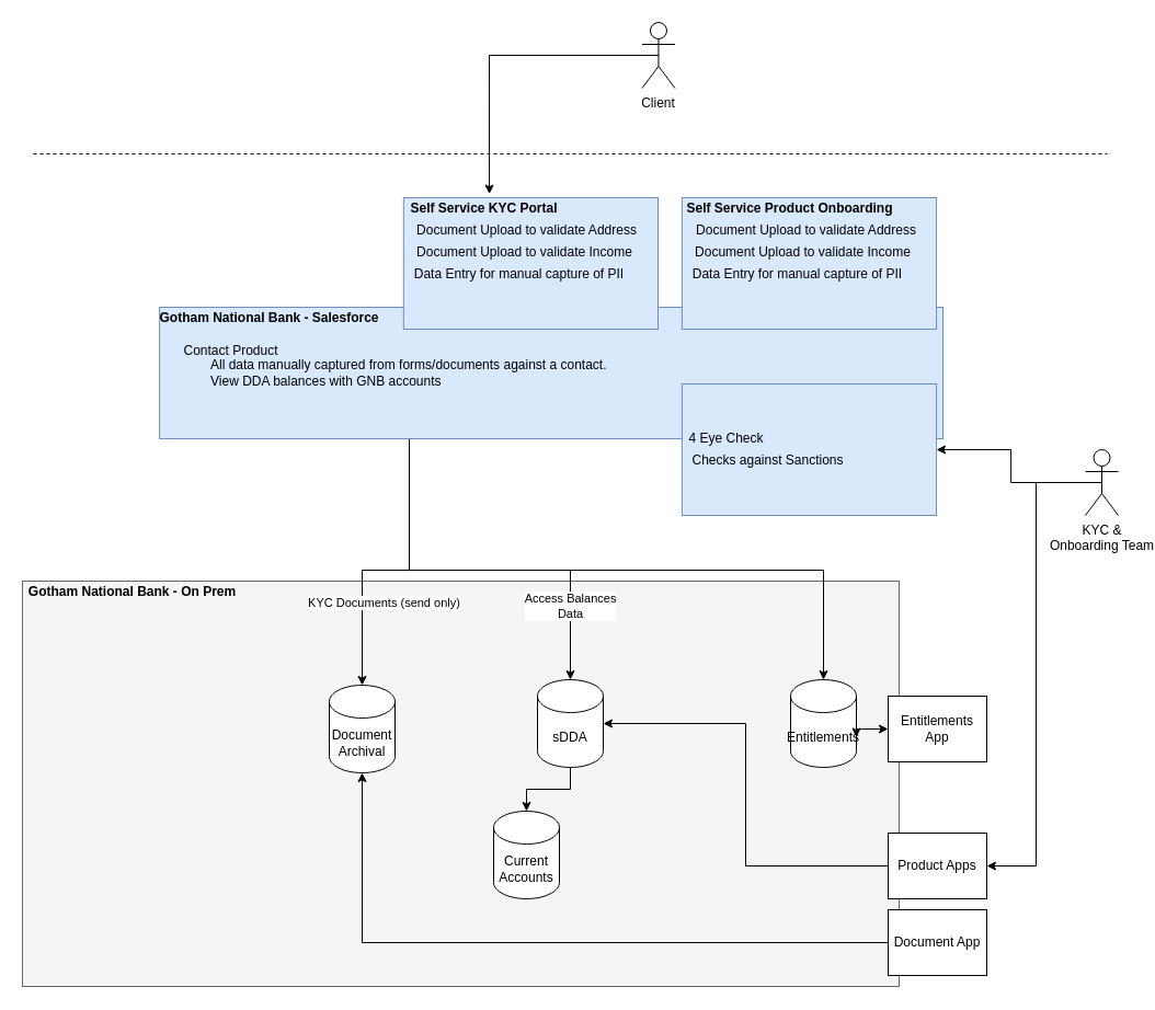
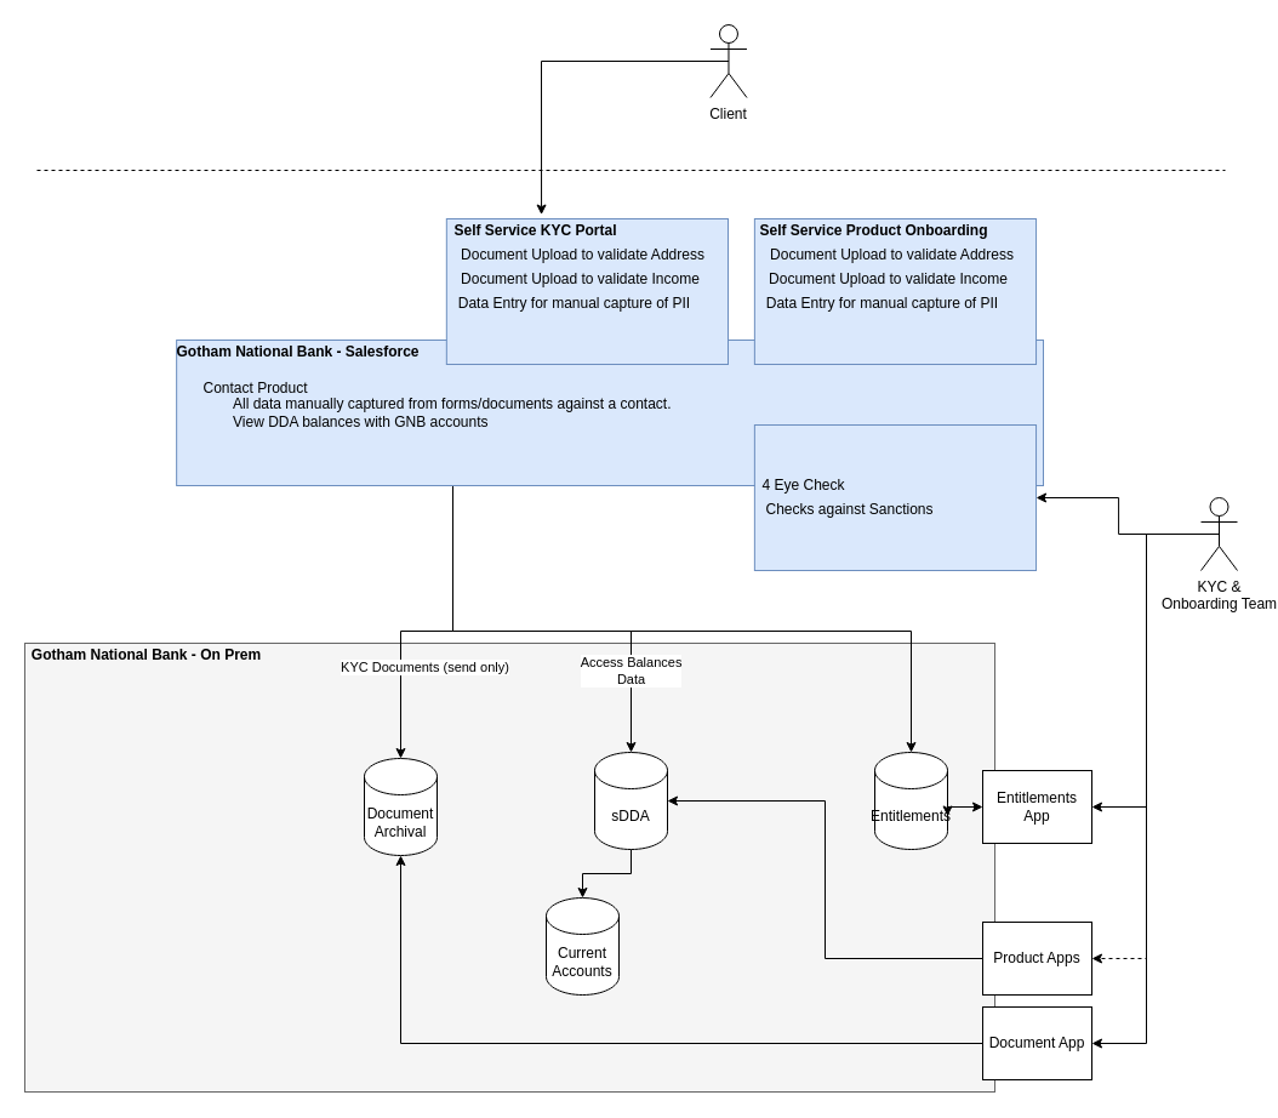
+ <mxCell id="30" style="edgeStyle=orthogonalEdgeStyle;rounded=0;orthogonalLoop=1;jettySize=auto;html=1;exitX=0.5;exitY=0.5;exitDx=0;exitDy=0;exitPerimeter=0;entryX=1;entryY=0.5;entryDx=0;entryDy=0;" edge="1" parent="1" source="33" target="39"><mxGeometry relative="1" as="geometry" /></mxCell>
- <mxCell id="31" style="edgeStyle=orthogonalEdgeStyle;rounded=0;orthogonalLoop=1;jettySize=auto;html=1;exitX=0.5;exitY=0.5;exitDx=0;exitDy=0;exitPerimeter=0;entryX=1;entryY=0.5;entryDx=0;entryDy=0;" edge="1" parent="1" source="33" target="41"><mxGeometry relative="1" as="geometry" /></mxCell>
+ <mxCell id="31" style="edgeStyle=orthogonalEdgeStyle;rounded=0;orthogonalLoop=1;jettySize=auto;html=1;exitX=0.5;exitY=0.5;exitDx=0;exitDy=0;exitPerimeter=0;entryX=1;entryY=0.5;entryDx=0;entryDy=0;dashed=1;" edge="1" parent="1" source="33" target="41"><mxGeometry relative="1" as="geometry" /></mxCell>
+ <mxCell id="32" style="edgeStyle=orthogonalEdgeStyle;rounded=0;orthogonalLoop=1;jettySize=auto;html=1;exitX=0.5;exitY=0.5;exitDx=0;exitDy=0;exitPerimeter=0;entryX=1;entryY=0.5;entryDx=0;entryDy=0;" edge="1" parent="1" source="33" target="43"><mxGeometry relative="1" as="geometry" /></mxCell>
